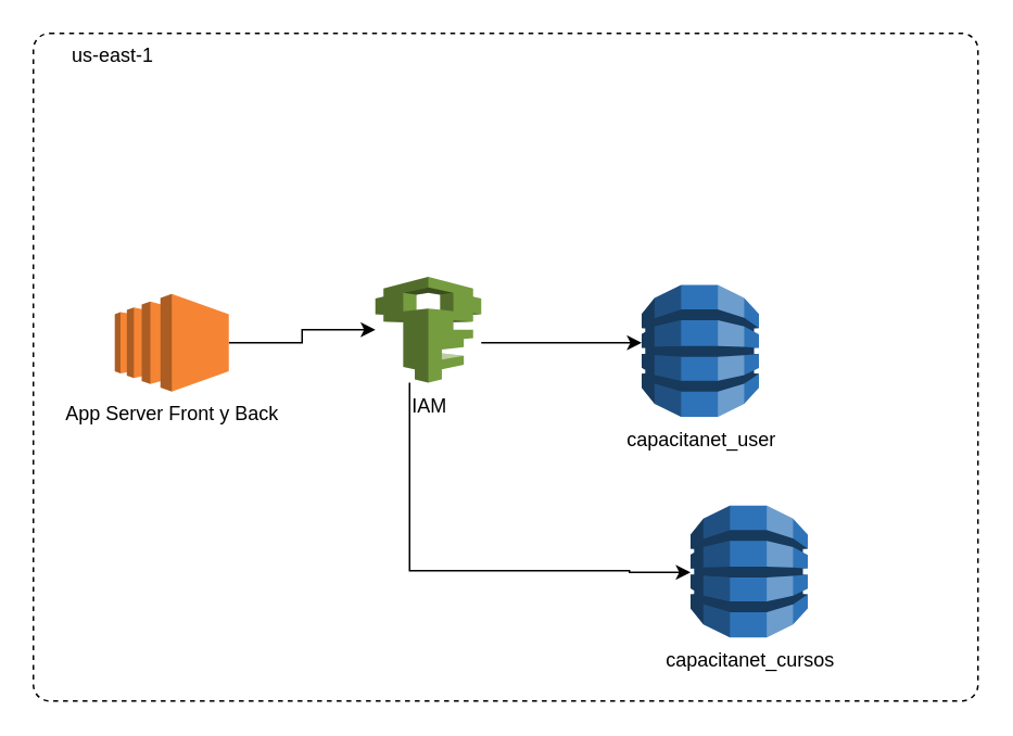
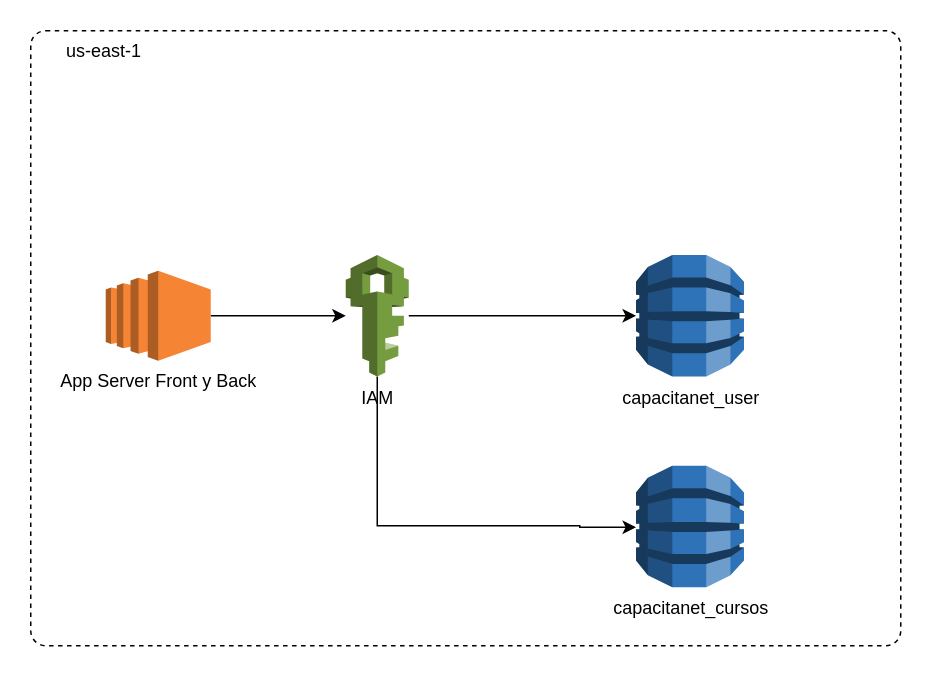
- <mxCell id="9" value="IAM&lt;div&gt;&lt;br&gt;&lt;/div&gt;" style="outlineConnect=0;dashed=0;verticalLabelPosition=bottom;verticalAlign=top;align=center;html=1;shape=mxgraph.aws3.iam;fillColor=#759C3E;gradientColor=none;" vertex="1" parent="1"><mxGeometry x="230" y="169.5" width="65" height="65" as="geometry" /></mxCell>
+ <mxCell id="9" value="IAM&lt;div&gt;&lt;br&gt;&lt;/div&gt;" style="outlineConnect=0;dashed=0;verticalLabelPosition=bottom;verticalAlign=top;align=center;html=1;shape=mxgraph.aws3.iam;fillColor=#759C3E;gradientColor=none;" vertex="1" parent="1"><mxGeometry x="230" y="169.5" width="42" height="81" as="geometry" /></mxCell>
- <mxCell id="6" value="capacitanet_user" style="outlineConnect=0;dashed=0;verticalLabelPosition=bottom;verticalAlign=top;align=center;html=1;shape=mxgraph.aws3.dynamo_db;fillColor=#2E73B8;gradientColor=none;" vertex="1" parent="1"><mxGeometry x="393.5" y="174.5" width="72" height="81" as="geometry" /></mxCell>
+ <mxCell id="6" value="capacitanet_user" style="outlineConnect=0;dashed=0;verticalLabelPosition=bottom;verticalAlign=top;align=center;html=1;shape=mxgraph.aws3.dynamo_db;fillColor=#2E73B8;gradientColor=none;" vertex="1" parent="1"><mxGeometry x="423.5" y="169.5" width="72" height="81" as="geometry" /></mxCell>
